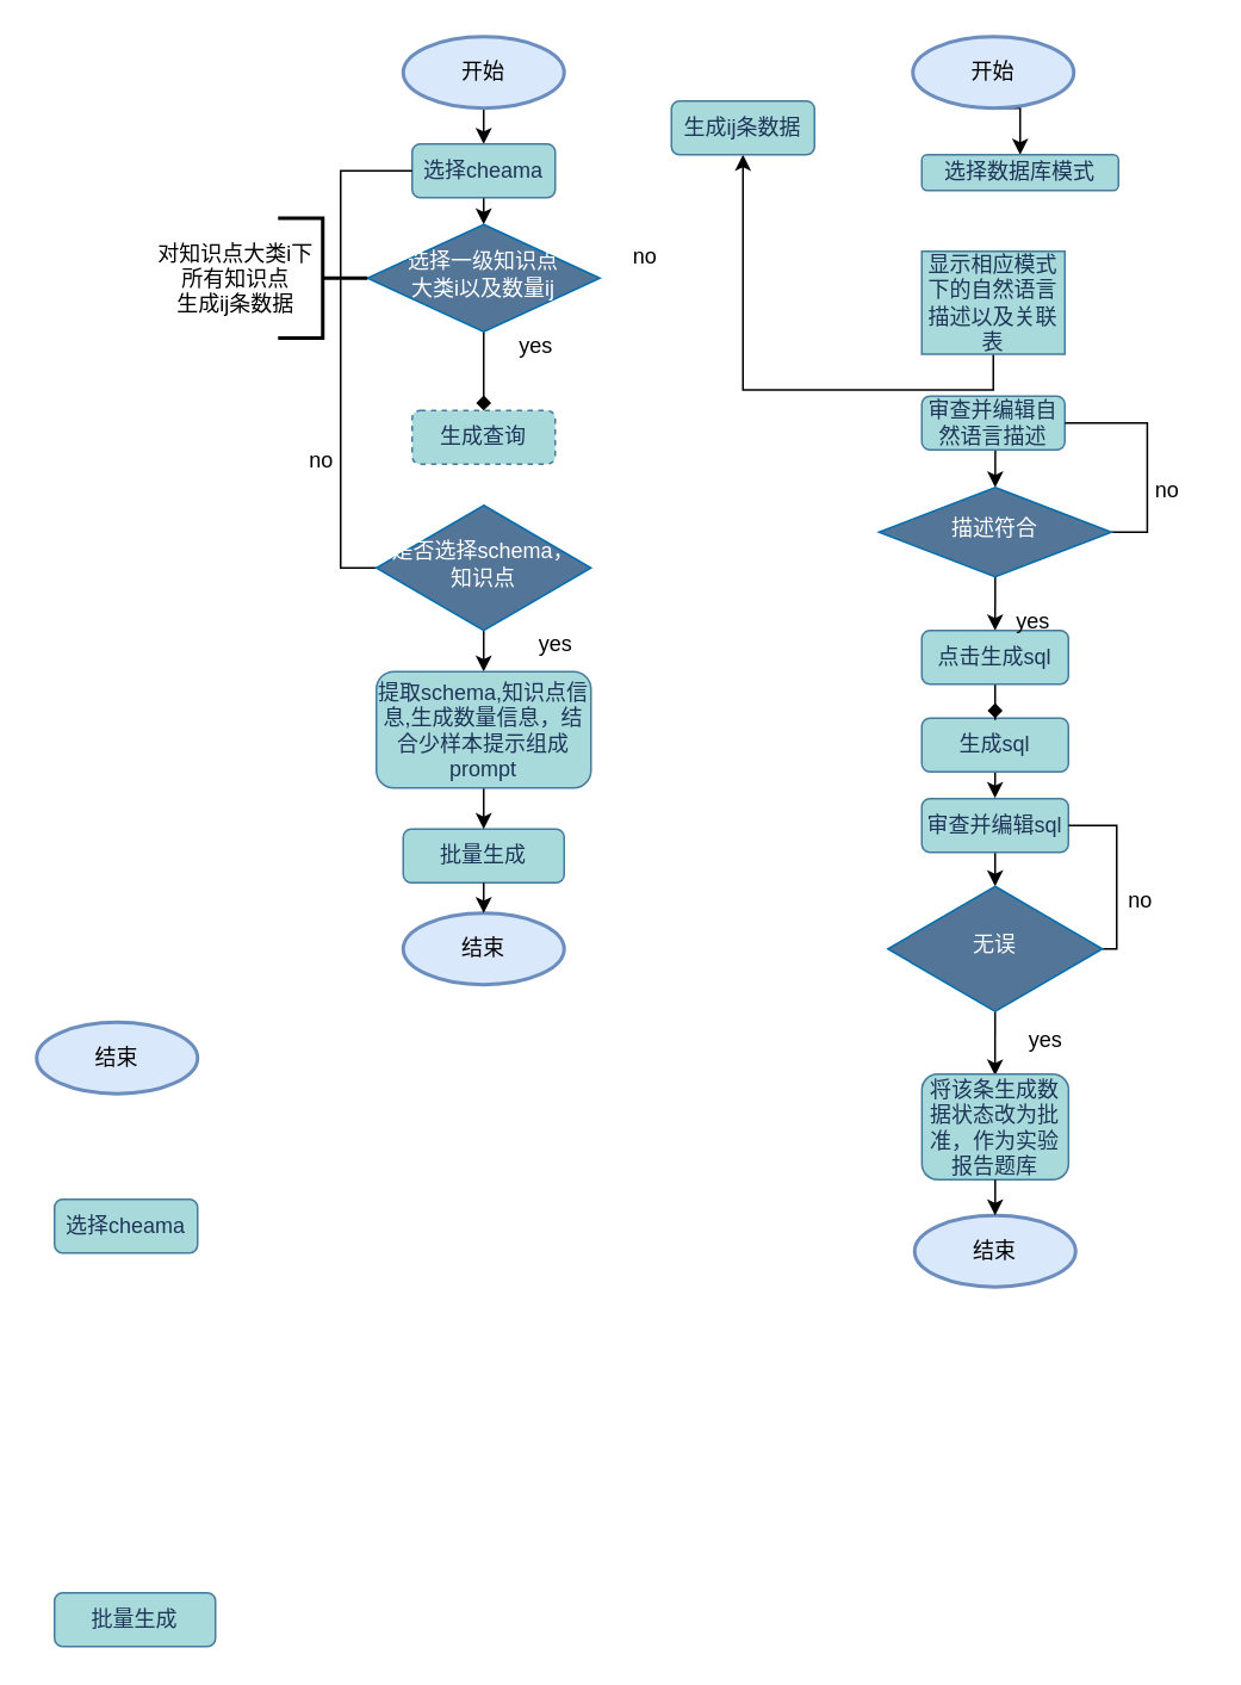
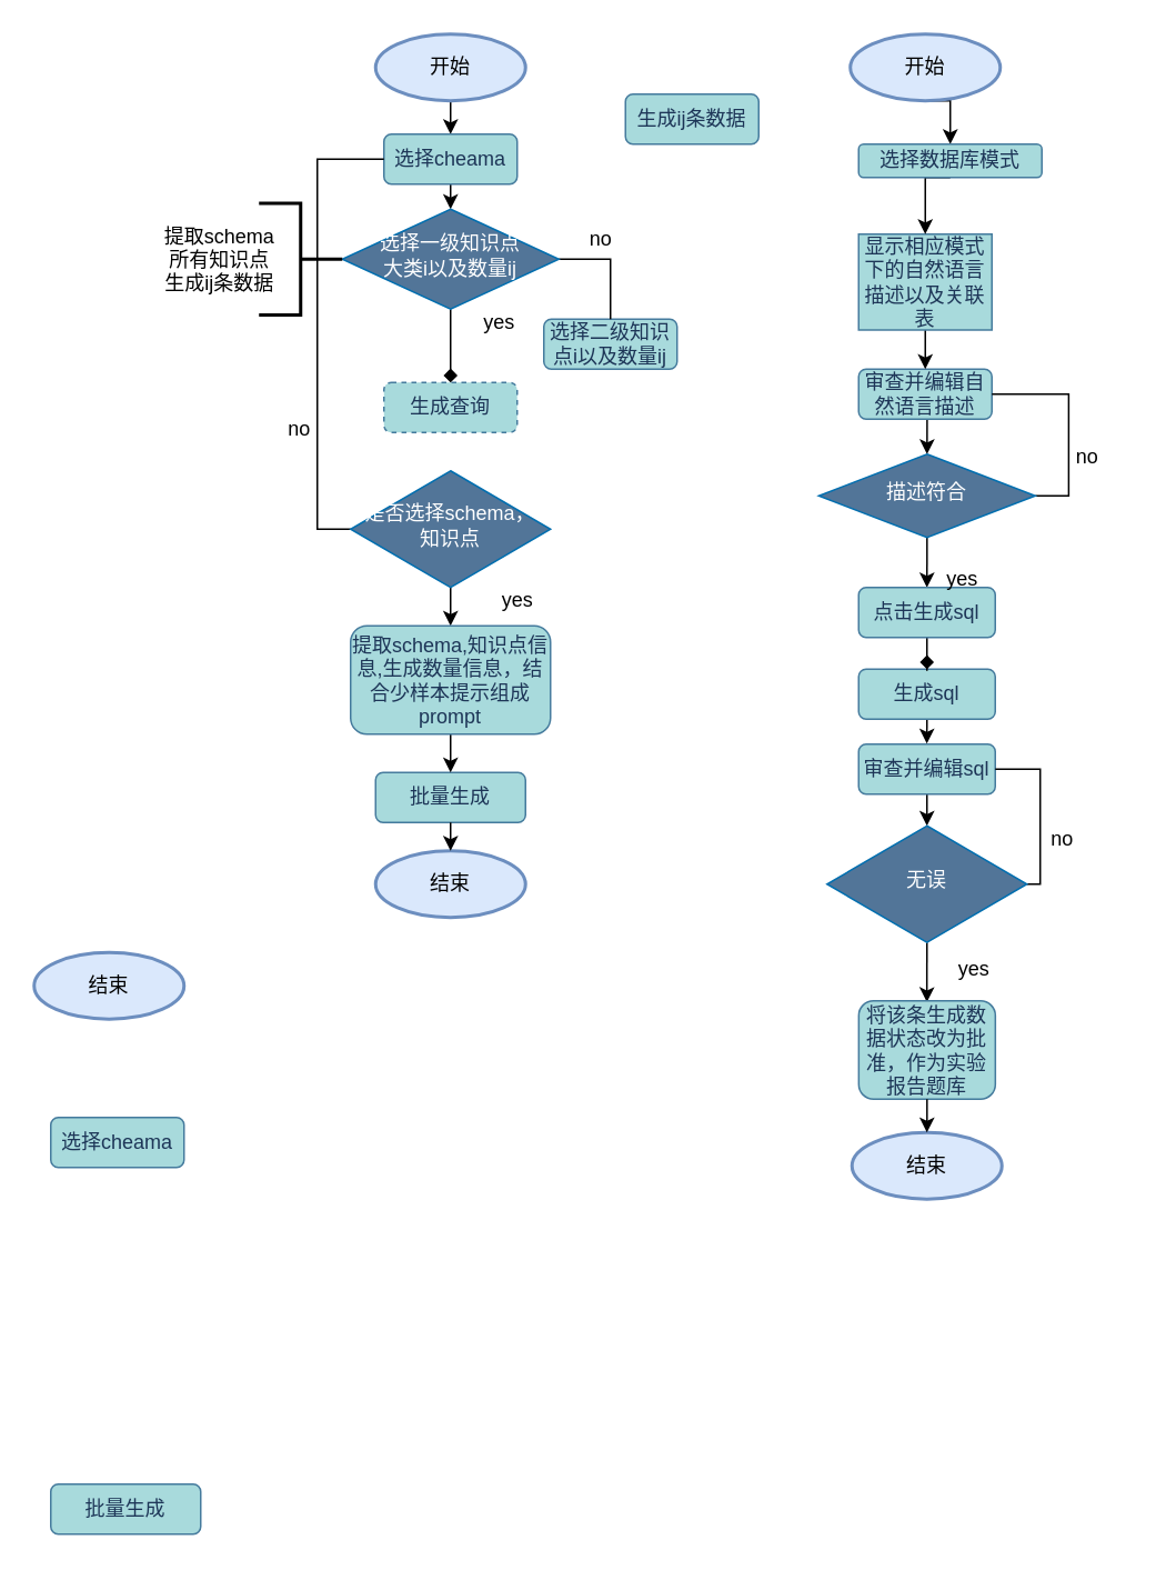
+ <mxCell id="49" style="edgeStyle=orthogonalEdgeStyle;rounded=0;orthogonalLoop=1;jettySize=auto;html=1;exitX=0.5;exitY=1;exitDx=0;exitDy=0;entryX=0.5;entryY=0;entryDx=0;entryDy=0;" edge="1" parent="1" source="50" target="31"><mxGeometry relative="1" as="geometry" /></mxCell>
- <mxCell id="47" value="对知识点大类i下&#10;所有知识点&#10;生成ij条数据" style="text;align=center;verticalAlign=middle;resizable=0;points=[];autosize=1;strokeColor=none;fillColor=none;" vertex="1" parent="1"><mxGeometry x="79" y="127.5" width="105" height="55" as="geometry" /></mxCell>
+ <mxCell id="47" value="提取schema&#10;所有知识点&#10;生成ij条数据" style="text;align=center;verticalAlign=middle;resizable=0;points=[];autosize=1;strokeColor=none;fillColor=none;" vertex="1" parent="1"><mxGeometry x="79" y="127.5" width="105" height="55" as="geometry" /></mxCell>
+ <mxCell id="10" style="edgeStyle=orthogonalEdgeStyle;rounded=0;orthogonalLoop=1;jettySize=auto;html=1;exitX=1;exitY=0.5;exitDx=0;exitDy=0;entryX=0.5;entryY=0;entryDx=0;entryDy=0;endArrow=none;startFill=0;" edge="1" parent="1" source="11" target="8"><mxGeometry relative="1" as="geometry" /></mxCell>
+ <mxCell id="8" value="选择二级知识点i以及数量ij" style="rounded=1;whiteSpace=wrap;html=1;fontSize=12;glass=0;strokeWidth=1;shadow=0;labelBackgroundColor=none;fillColor=#A8DADC;strokeColor=#457B9D;fontColor=#1D3557;" vertex="1" parent="1"><mxGeometry x="326" y="191" width="80" height="30" as="geometry" /></mxCell>
- <mxCell id="30" style="edgeStyle=orthogonalEdgeStyle;rounded=0;orthogonalLoop=1;jettySize=auto;html=1;exitX=0.5;exitY=1;exitDx=0;exitDy=0;" edge="1" parent="1" source="31" target="51"><mxGeometry relative="1" as="geometry" /></mxCell>
+ <mxCell id="30" style="edgeStyle=orthogonalEdgeStyle;rounded=0;orthogonalLoop=1;jettySize=auto;html=1;exitX=0.5;exitY=1;exitDx=0;exitDy=0;" edge="1" parent="1" source="31" target="25"><mxGeometry relative="1" as="geometry" /></mxCell>
